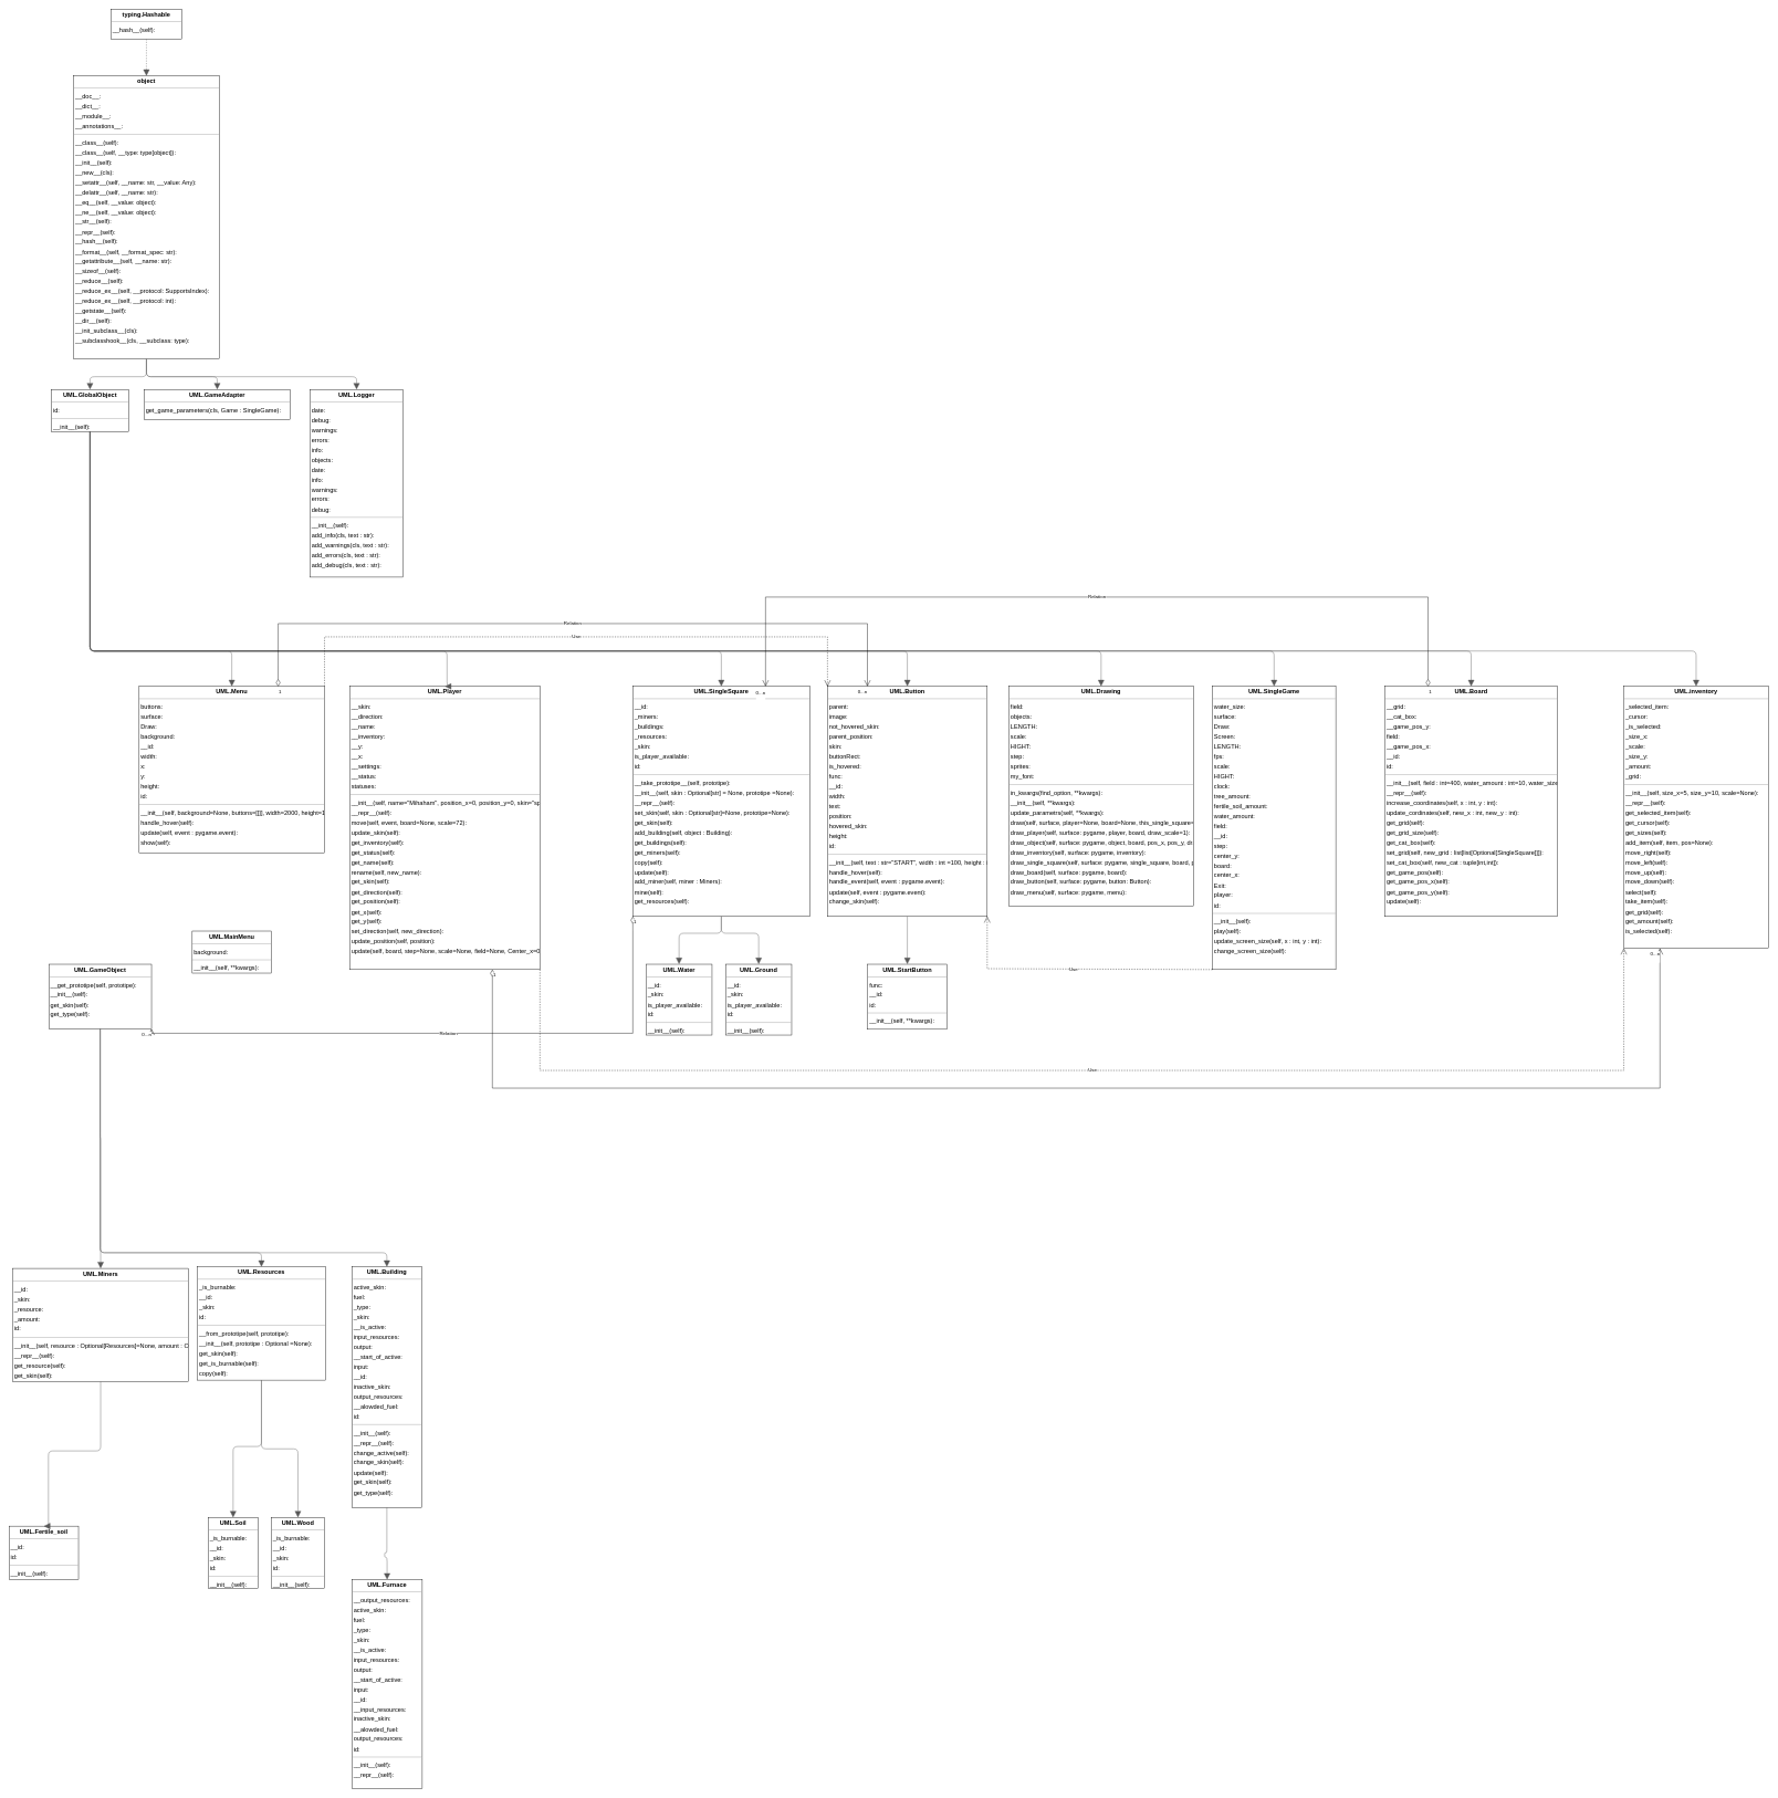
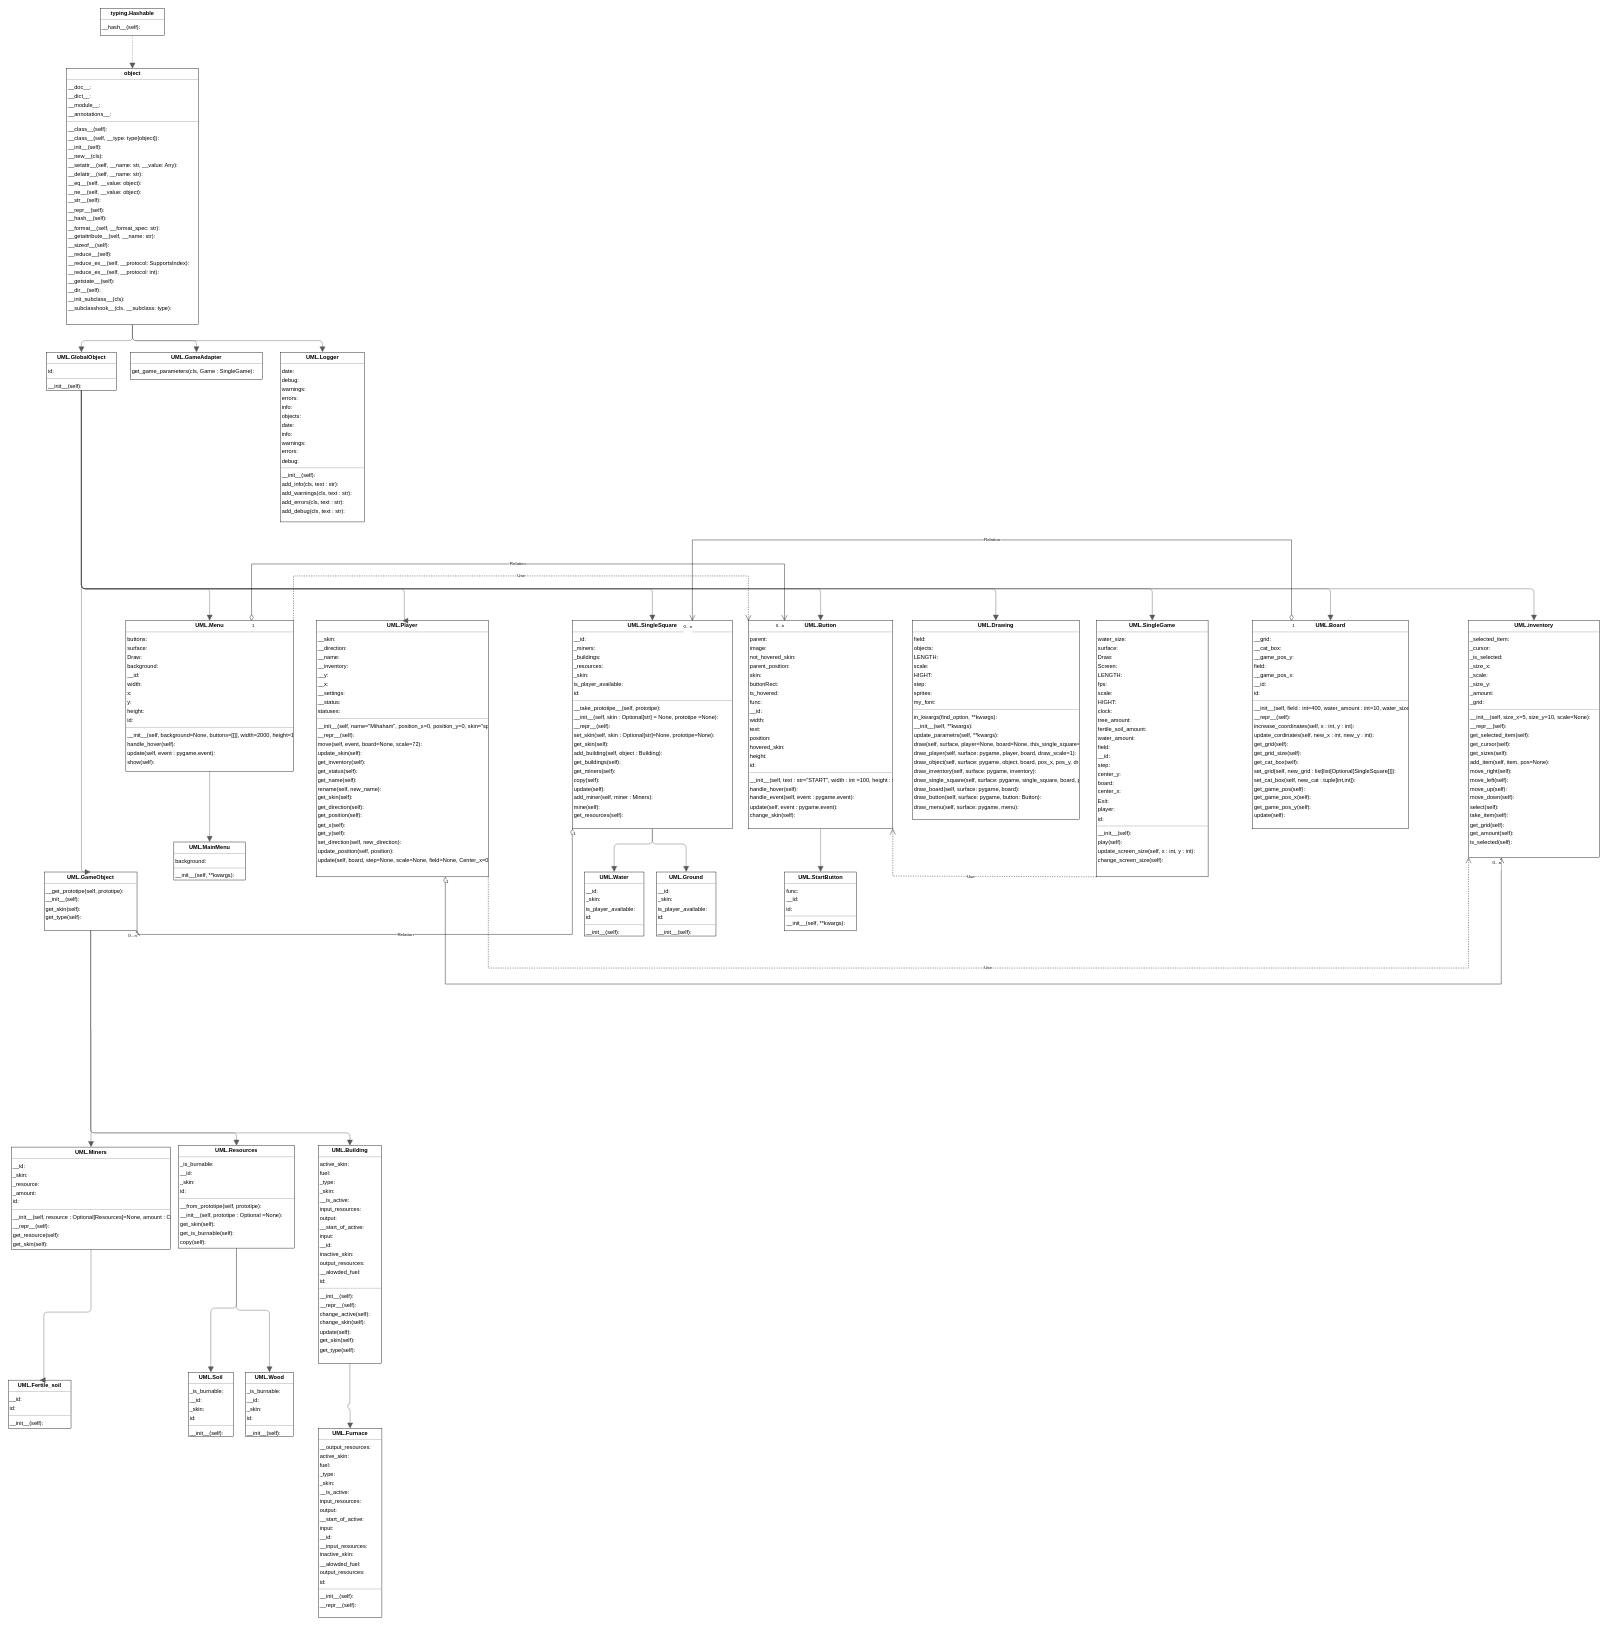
+ <mxCell id="38" value="" style="html=1;rounded=1;edgeStyle=orthogonalEdgeStyle;dashed=0;startArrow=block;startSize=12;endArrow=none;strokeColor=#595959;exitX=0.500;exitY=0.000;exitDx=0;exitDy=0;entryX=0.500;entryY=1.000;entryDx=0;entryDy=0;" parent="1" source="13" target="14" edge="1"><mxGeometry width="50" height="50" relative="1" as="geometry"><Array as="points"><mxPoint x="523" y="2069" /><mxPoint x="523" y="2069" /></Array></mxGeometry></mxCell>
+ <mxCell id="34" value="" style="html=1;rounded=1;edgeStyle=orthogonalEdgeStyle;dashed=0;startArrow=block;startSize=12;endArrow=none;strokeColor=#595959;exitX=0.500;exitY=0.000;exitDx=0;exitDy=0;entryX=0.500;entryY=1.000;entryDx=0;entryDy=0;" parent="1" source="9" target="10" edge="1"><mxGeometry width="50" height="50" relative="1" as="geometry"><Array as="points"><mxPoint x="203" y="2049" /><mxPoint x="203" y="2049" /></Array></mxGeometry></mxCell>
